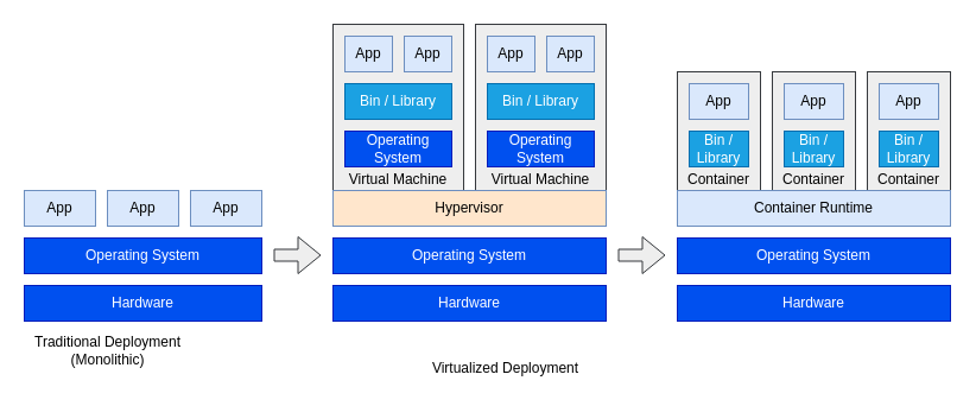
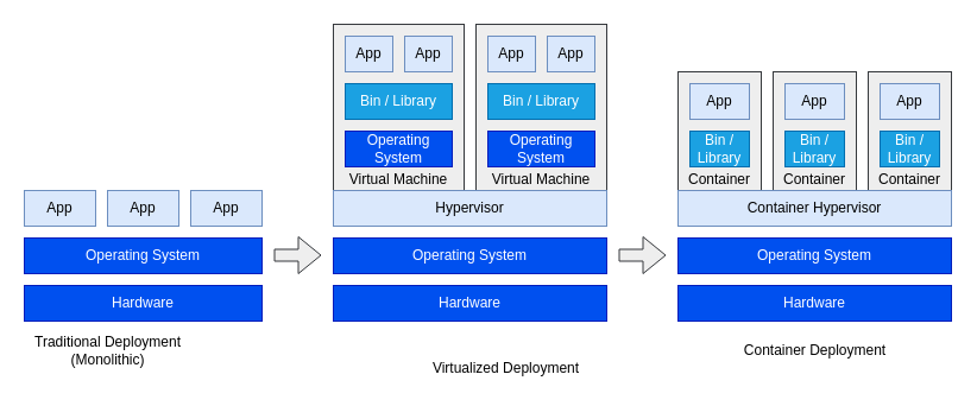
- <mxCell id="35" value="Hypervisor" style="rounded=0;whiteSpace=wrap;html=1;fillColor=#ffe6cc;strokeColor=#6c8ebf;" vertex="1" parent="1"><mxGeometry x="280" y="160" width="230" height="30" as="geometry" /></mxCell>
+ <mxCell id="35" value="Hypervisor" style="rounded=0;whiteSpace=wrap;html=1;fillColor=#dae8fc;strokeColor=#6c8ebf;" vertex="1" parent="1"><mxGeometry x="280" y="160" width="230" height="30" as="geometry" /></mxCell>
- <mxCell id="36" value="Container Runtime" style="rounded=0;whiteSpace=wrap;html=1;fillColor=#dae8fc;strokeColor=#6c8ebf;" vertex="1" parent="1"><mxGeometry x="570" y="160" width="230" height="30" as="geometry" /></mxCell>
+ <mxCell id="36" value="Container Hypervisor" style="rounded=0;whiteSpace=wrap;html=1;fillColor=#dae8fc;strokeColor=#6c8ebf;" vertex="1" parent="1"><mxGeometry x="570" y="160" width="230" height="30" as="geometry" /></mxCell>
+ <mxCell id="25" value="Container Deployment&lt;br&gt;" style="text;html=1;align=center;verticalAlign=middle;resizable=0;points=[];autosize=1;" vertex="1" parent="1"><mxGeometry x="620" y="285" width="130" height="20" as="geometry" /></mxCell>
